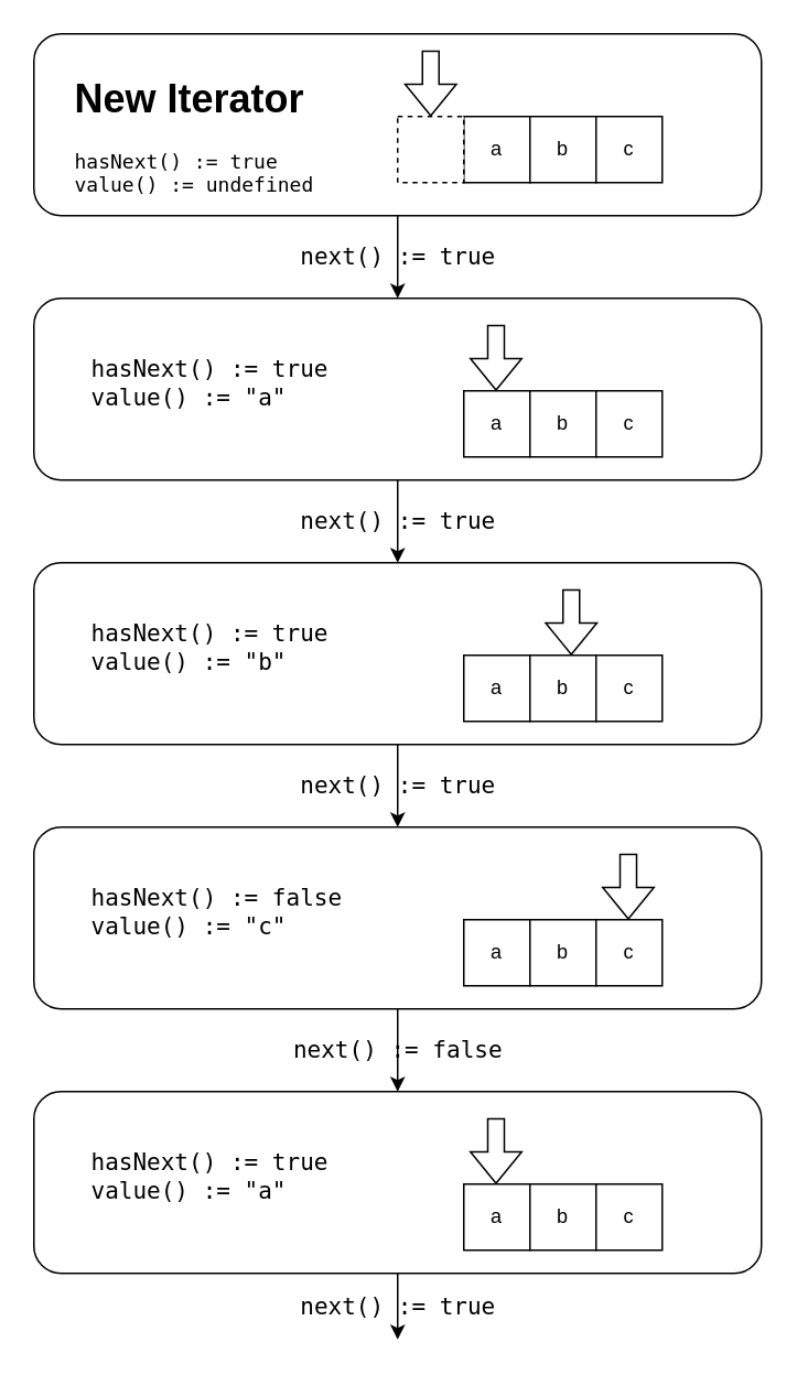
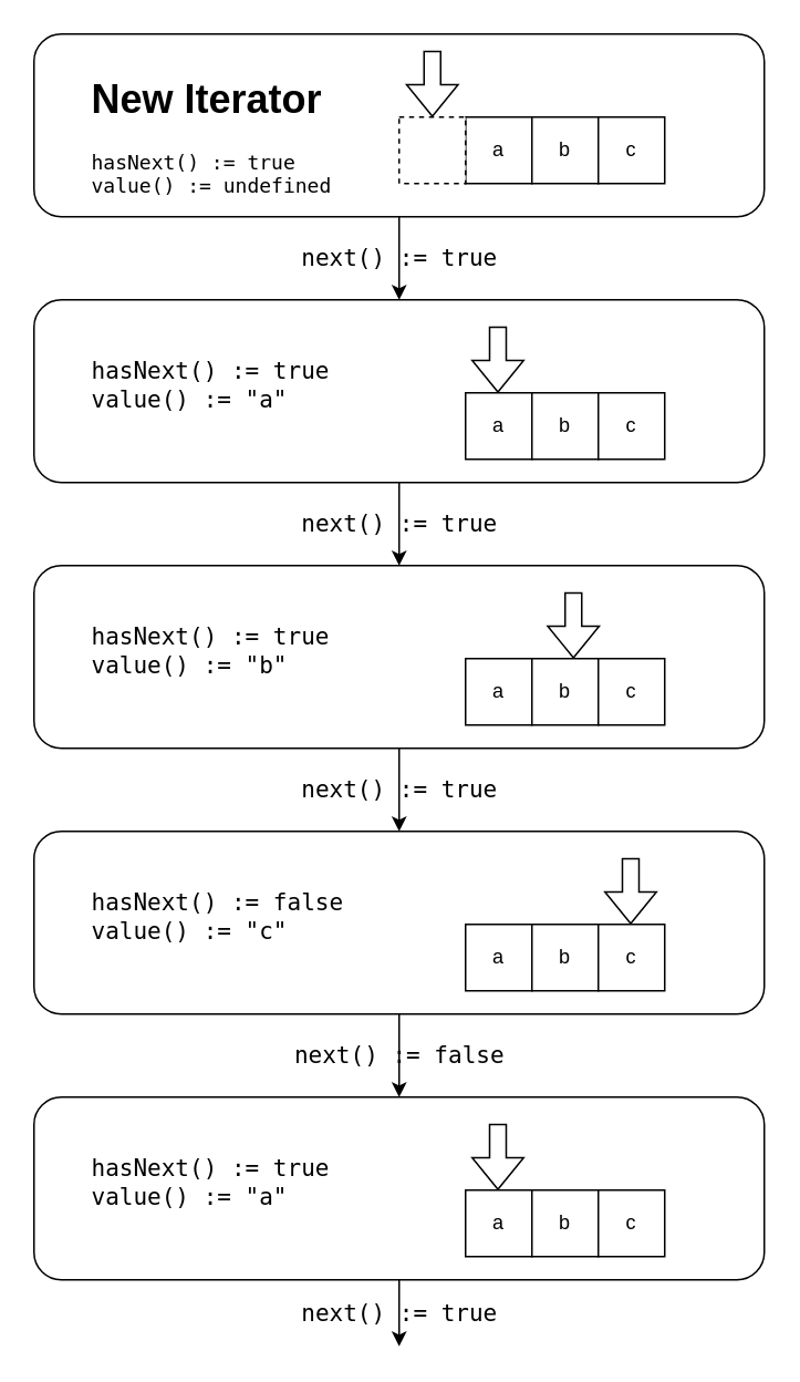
- <mxCell id="8" value="&lt;h1&gt;New Iterator&lt;/h1&gt;&lt;pre&gt;hasNext() := true&lt;br&gt;value() := undefined&lt;/pre&gt;" style="text;html=1;strokeColor=none;fillColor=none;spacing=5;spacingTop=-20;whiteSpace=wrap;overflow=hidden;rounded=0;" vertex="1" parent="1"><mxGeometry x="40" y="40" width="190" height="80" as="geometry" /></mxCell>
+ <mxCell id="8" value="&lt;h1&gt;New Iterator&lt;/h1&gt;&lt;pre&gt;hasNext() := true&lt;br&gt;value() := undefined&lt;/pre&gt;" style="text;html=1;strokeColor=none;fillColor=none;spacing=5;spacingTop=-20;whiteSpace=wrap;overflow=hidden;rounded=0;" vertex="1" parent="1"><mxGeometry x="50" y="40" width="190" height="80" as="geometry" /></mxCell>
